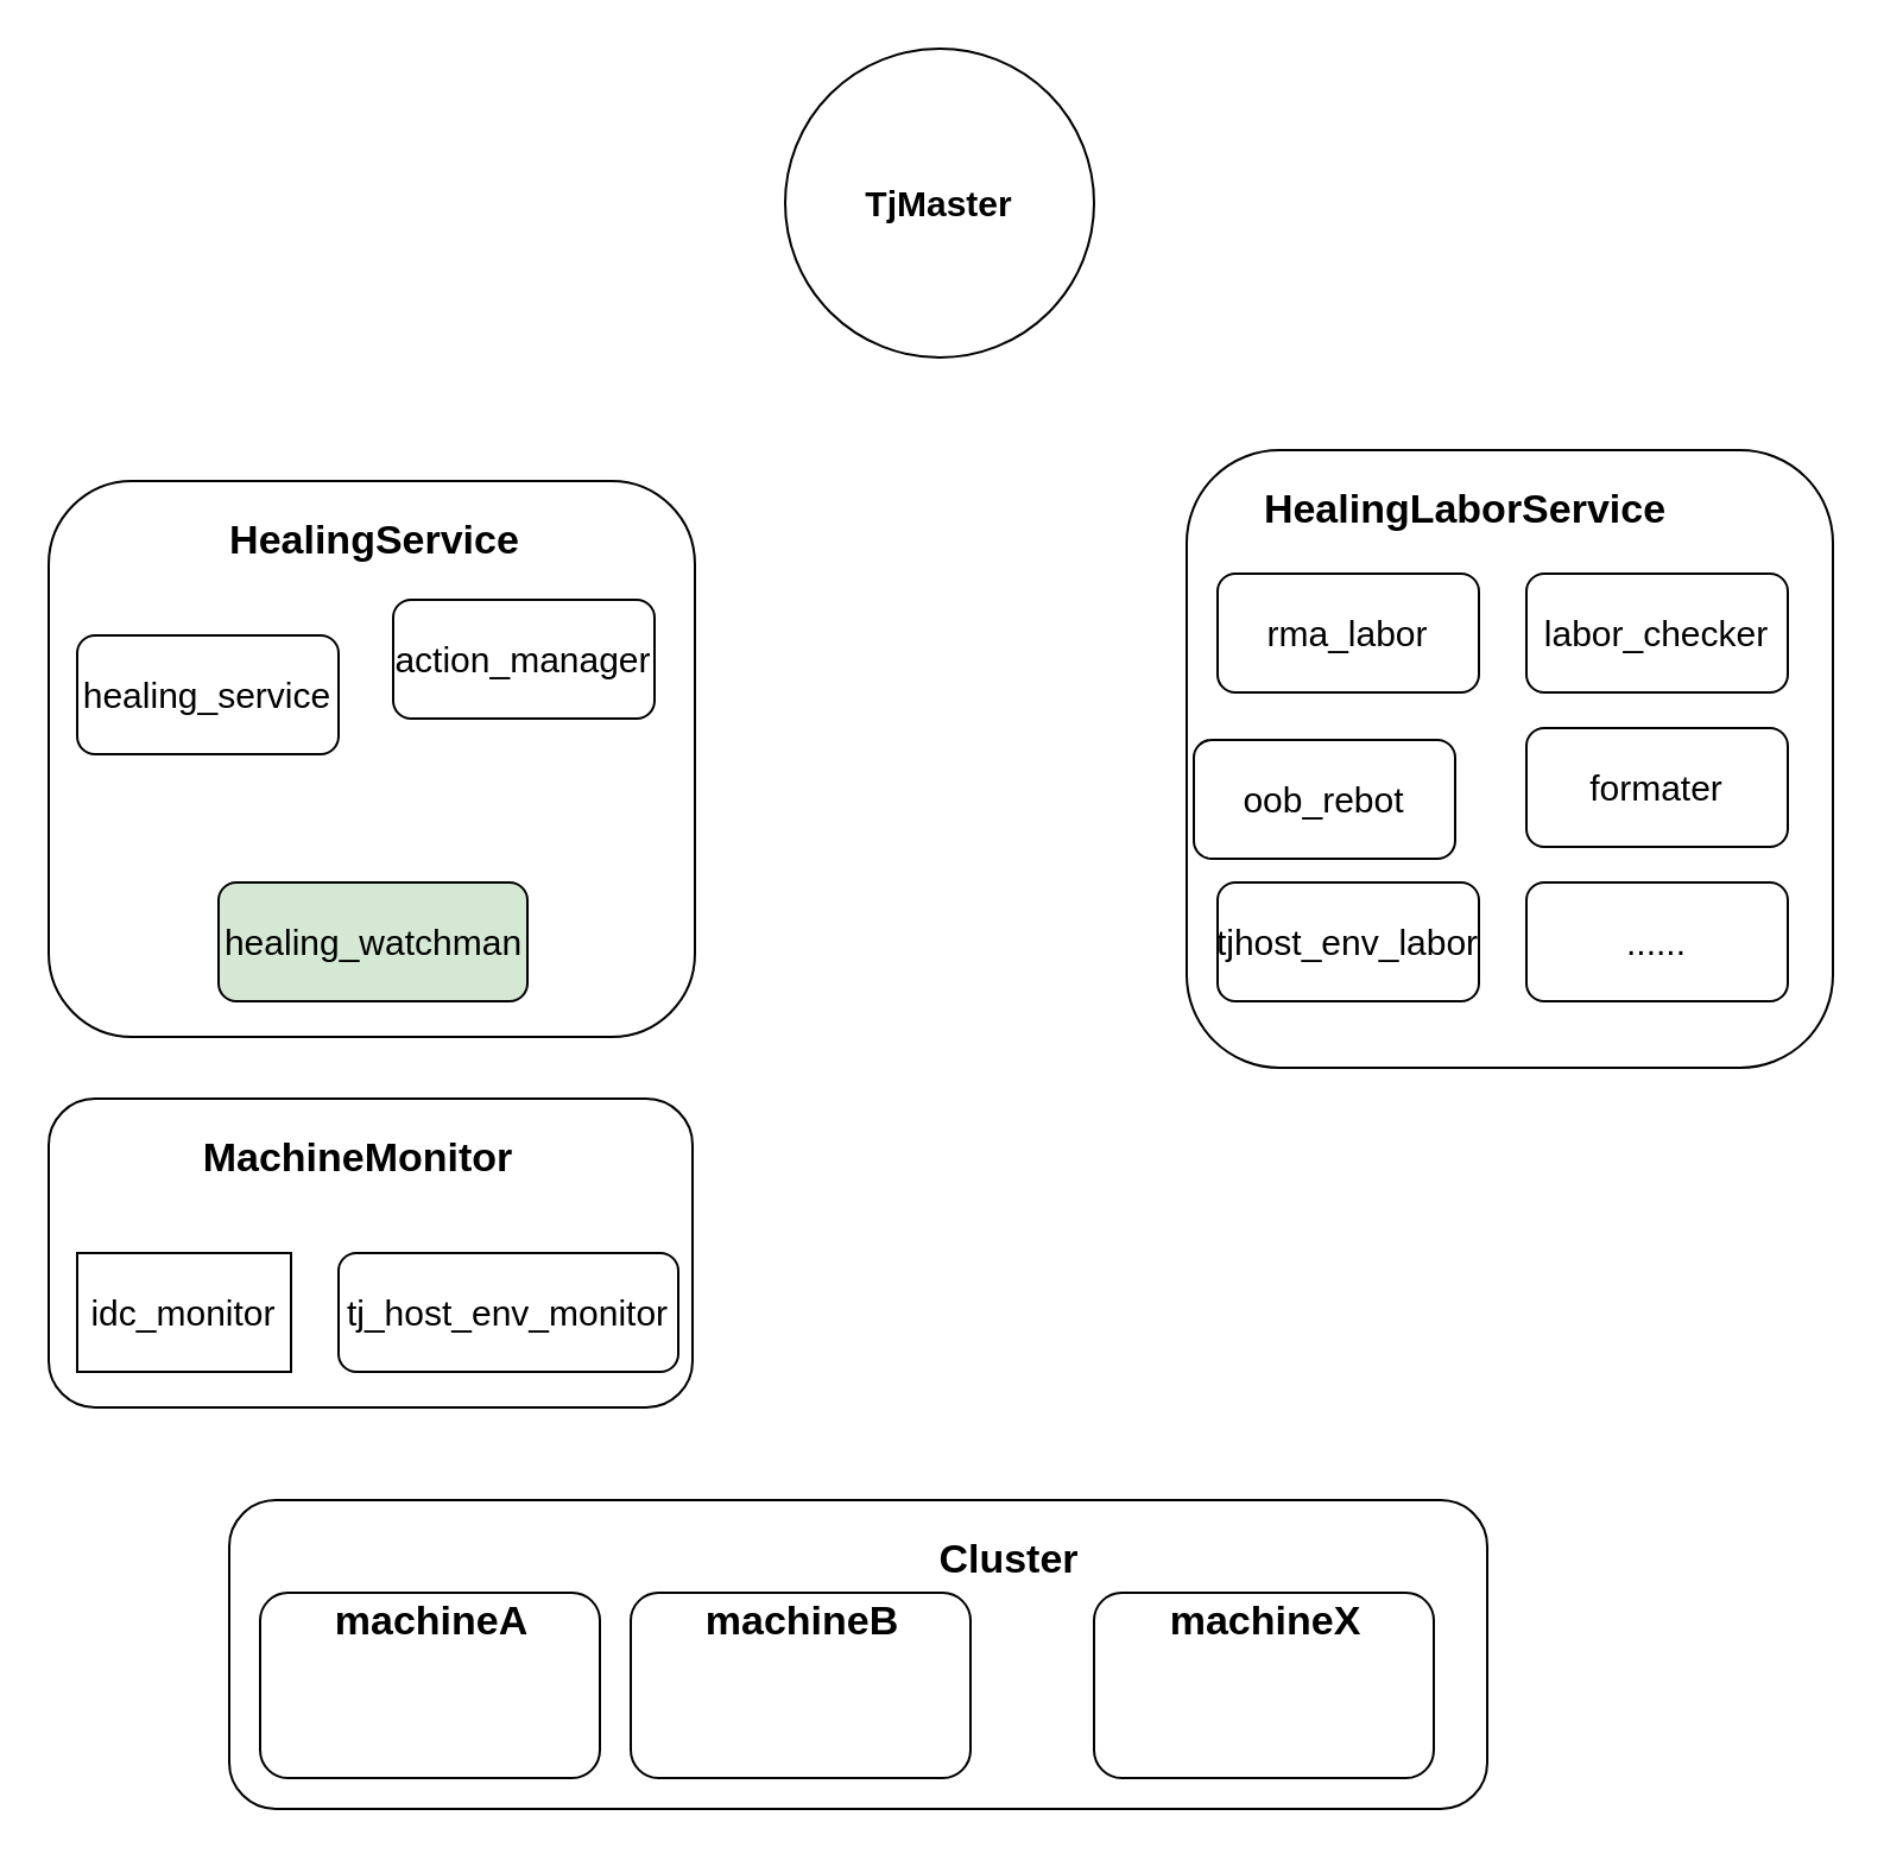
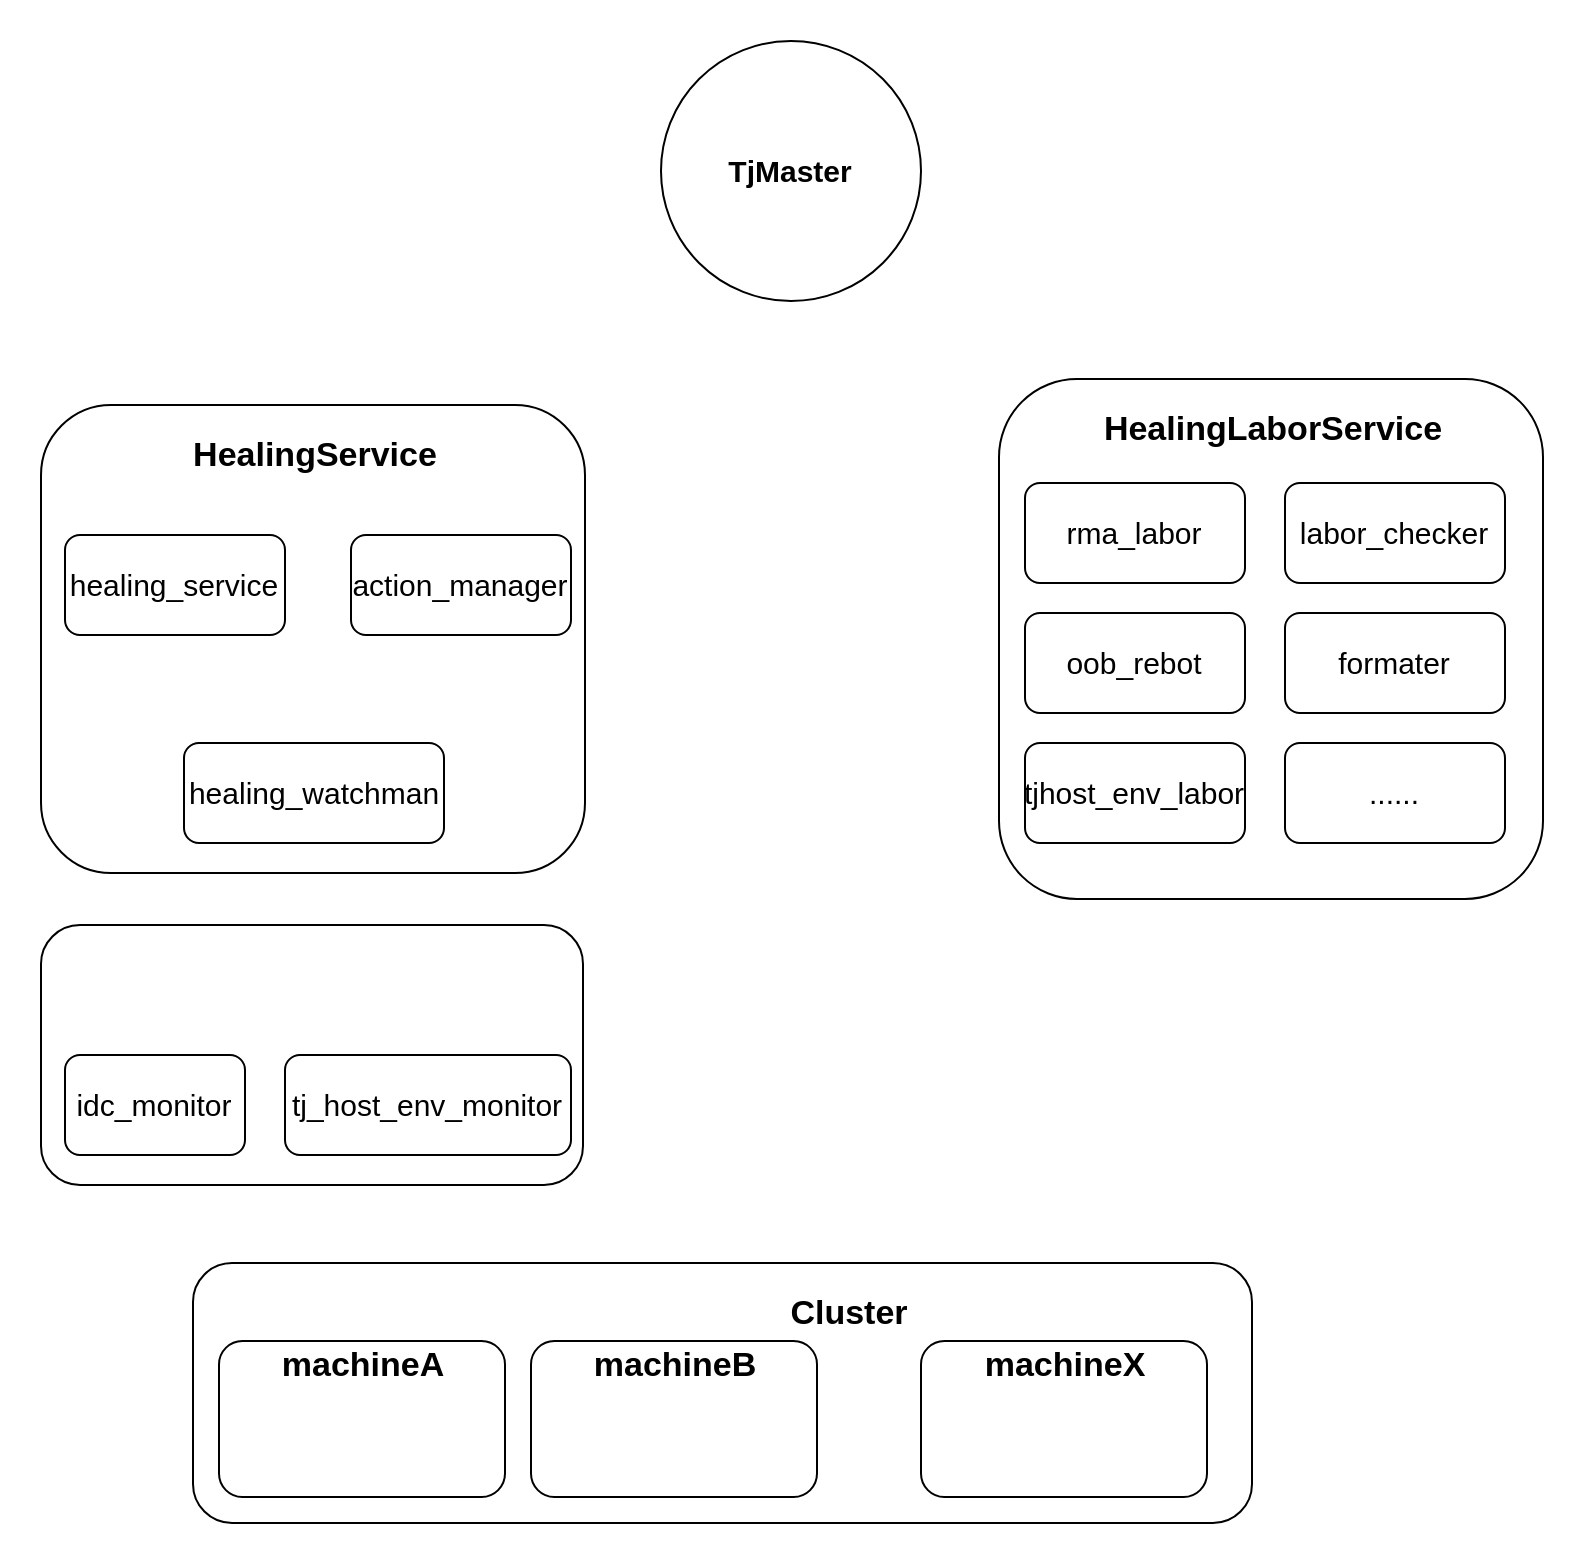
- <mxCell id="8" value="HealingLaborService" style="text;html=1;resizable=0;autosize=1;align=center;verticalAlign=middle;points=[];fillColor=none;strokeColor=none;rounded=0;fontSize=17;fontStyle=1" vertex="1" parent="1"><mxGeometry x="518" y="202" width="195" height="26" as="geometry" /></mxCell>
+ <mxCell id="8" value="HealingLaborService" style="text;html=1;resizable=0;autosize=1;align=center;verticalAlign=middle;points=[];fillColor=none;strokeColor=none;rounded=0;fontSize=17;fontStyle=1" vertex="1" parent="1"><mxGeometry x="538" y="202" width="195" height="26" as="geometry" /></mxCell>
- <mxCell id="4" value="action_manager" style="rounded=1;whiteSpace=wrap;html=1;fontSize=15;" vertex="1" parent="1"><mxGeometry x="165" y="252" width="110" height="50" as="geometry" /></mxCell>
+ <mxCell id="4" value="action_manager" style="rounded=1;whiteSpace=wrap;html=1;fontSize=15;" vertex="1" parent="1"><mxGeometry x="175" y="267" width="110" height="50" as="geometry" /></mxCell>
- <mxCell id="13" value="oob_rebot" style="rounded=1;whiteSpace=wrap;html=1;fontSize=15;" vertex="1" parent="1"><mxGeometry x="502" y="311" width="110" height="50" as="geometry" /></mxCell>
+ <mxCell id="13" value="oob_rebot" style="rounded=1;whiteSpace=wrap;html=1;fontSize=15;" vertex="1" parent="1"><mxGeometry x="512" y="306" width="110" height="50" as="geometry" /></mxCell>
- <mxCell id="5" value="healing_watchman" style="rounded=1;whiteSpace=wrap;html=1;fontSize=15;fillColor=#d5e8d4;" vertex="1" parent="1"><mxGeometry x="91.5" y="371" width="130" height="50" as="geometry" /></mxCell>
+ <mxCell id="5" value="healing_watchman" style="rounded=1;whiteSpace=wrap;html=1;fontSize=15;" vertex="1" parent="1"><mxGeometry x="91.5" y="371" width="130" height="50" as="geometry" /></mxCell>
- <mxCell id="18" value="MachineMonitor" style="text;html=1;resizable=0;autosize=1;align=center;verticalAlign=middle;points=[];fillColor=none;strokeColor=none;rounded=0;fontSize=17;fontStyle=1" vertex="1" parent="1"><mxGeometry x="72" y="475" width="156" height="26" as="geometry" /></mxCell>
- <mxCell id="19" value="idc_monitor" style="whiteSpace=wrap;html=1;fontSize=15;rounded=0;" vertex="1" parent="1"><mxGeometry x="32" y="527" width="90" height="50" as="geometry" /></mxCell>
+ <mxCell id="19" value="idc_monitor" style="rounded=1;whiteSpace=wrap;html=1;fontSize=15;" vertex="1" parent="1"><mxGeometry x="32" y="527" width="90" height="50" as="geometry" /></mxCell>
